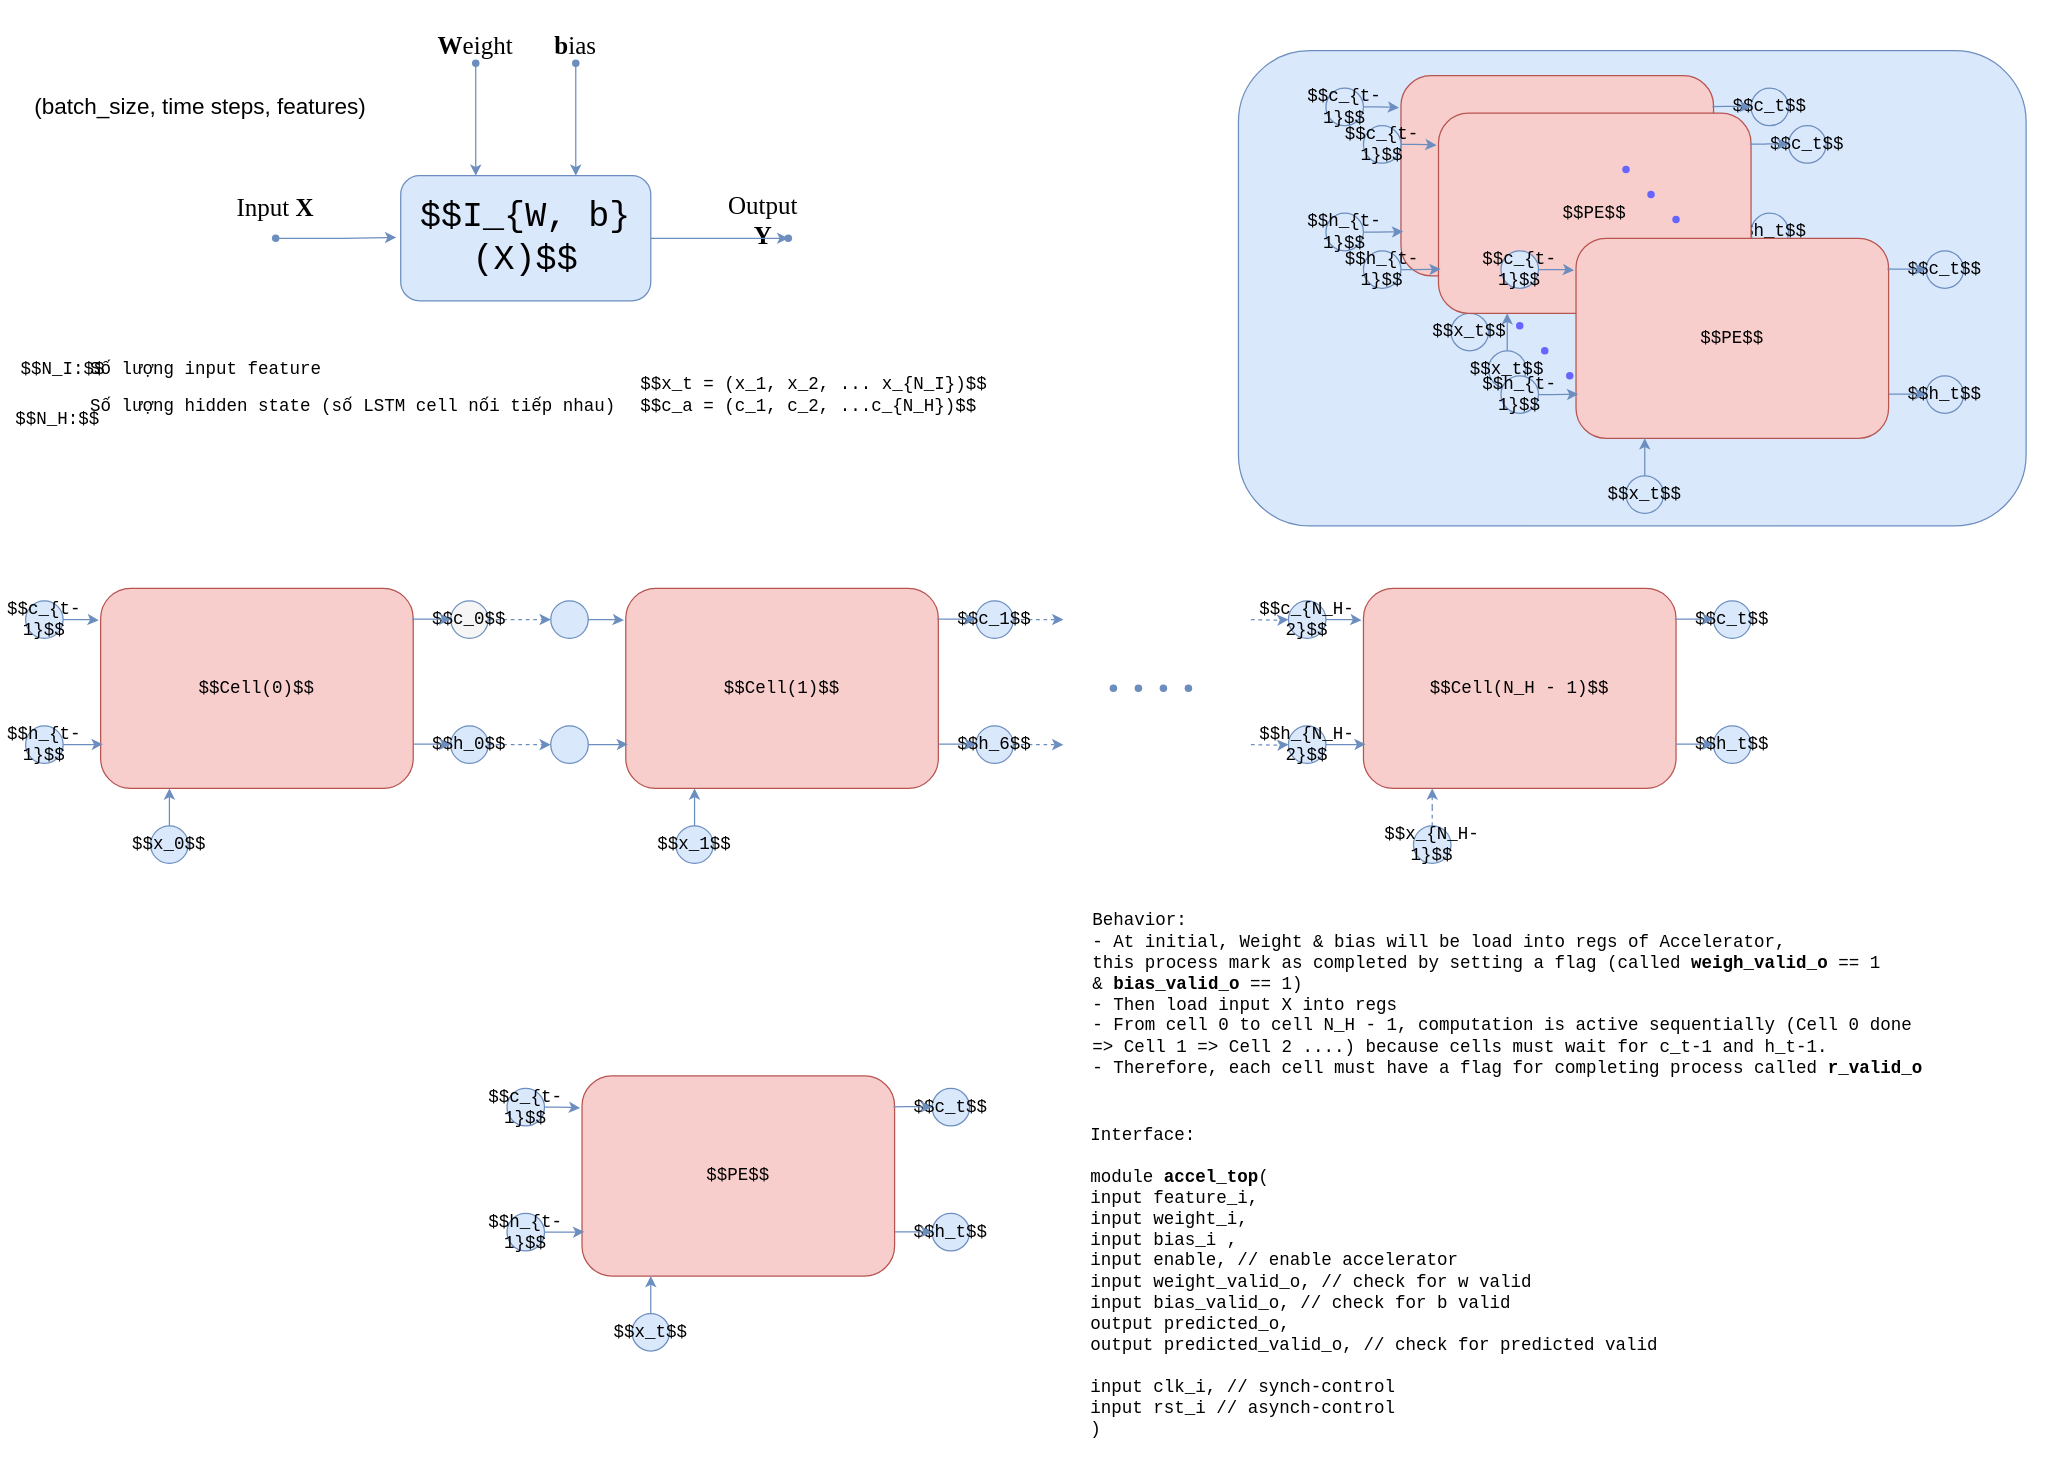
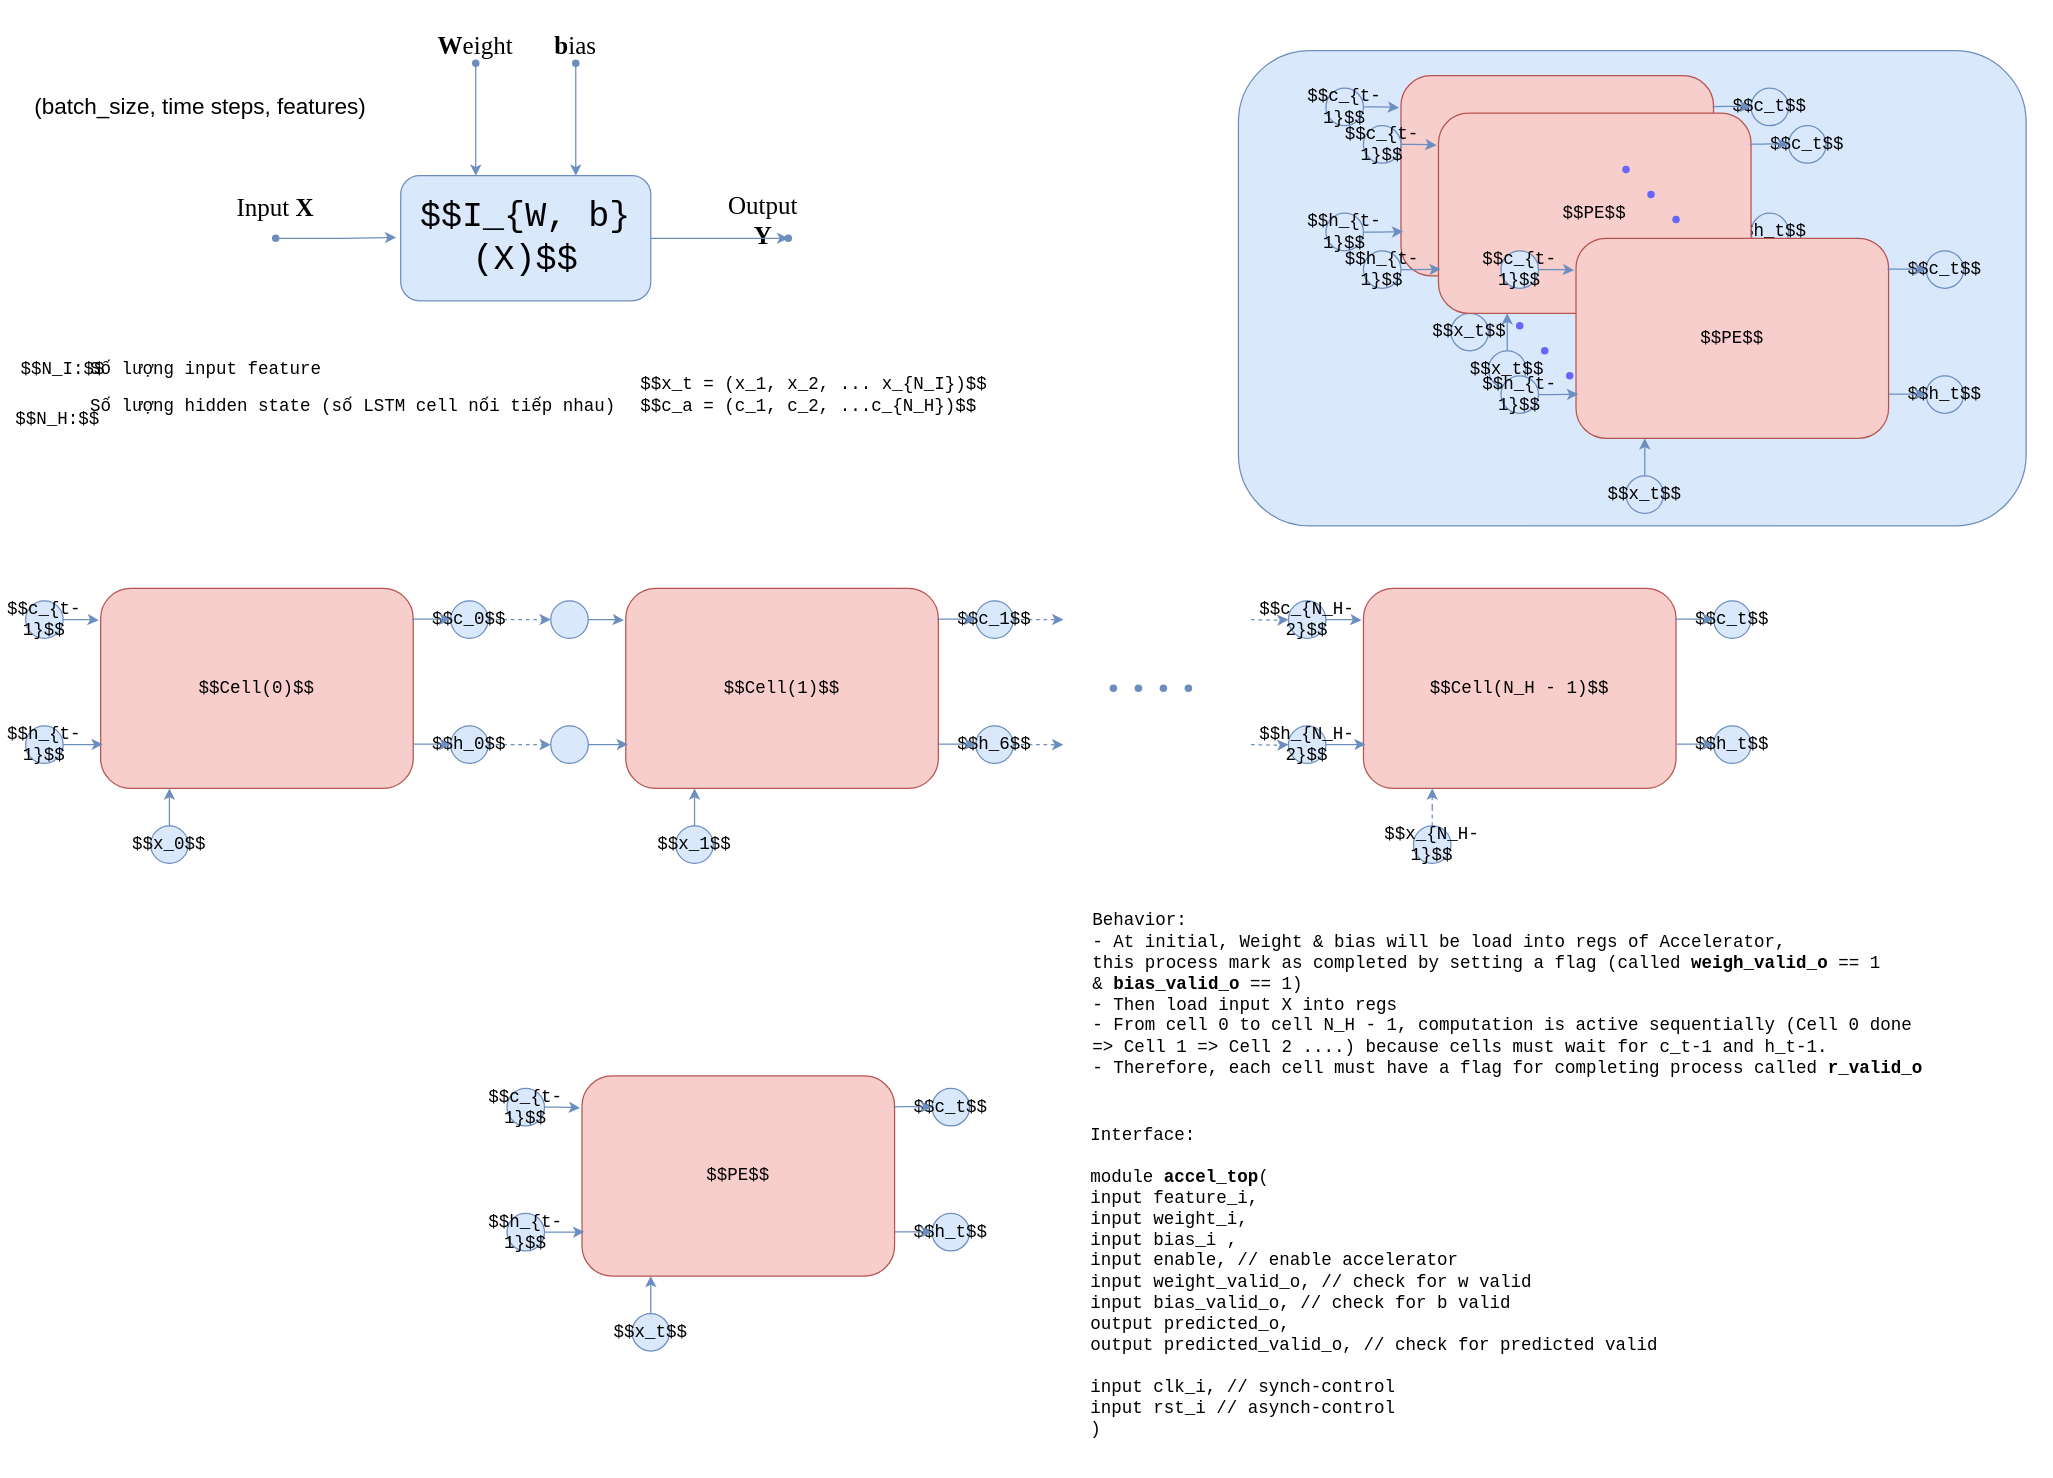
- <mxCell id="29" value="$$c_0$$" style="ellipse;whiteSpace=wrap;html=1;strokeColor=#6c8ebf;strokeWidth=1;fontFamily=Courier New;fontSize=14;fillColor=#f5f5f5;" parent="1" vertex="1"><mxGeometry x="360" y="480" width="30" height="30" as="geometry" /></mxCell>
+ <mxCell id="29" value="$$c_0$$" style="ellipse;whiteSpace=wrap;html=1;strokeColor=#6c8ebf;strokeWidth=1;fontFamily=Courier New;fontSize=14;fillColor=#dae8fc;" parent="1" vertex="1"><mxGeometry x="360" y="480" width="30" height="30" as="geometry" /></mxCell>
